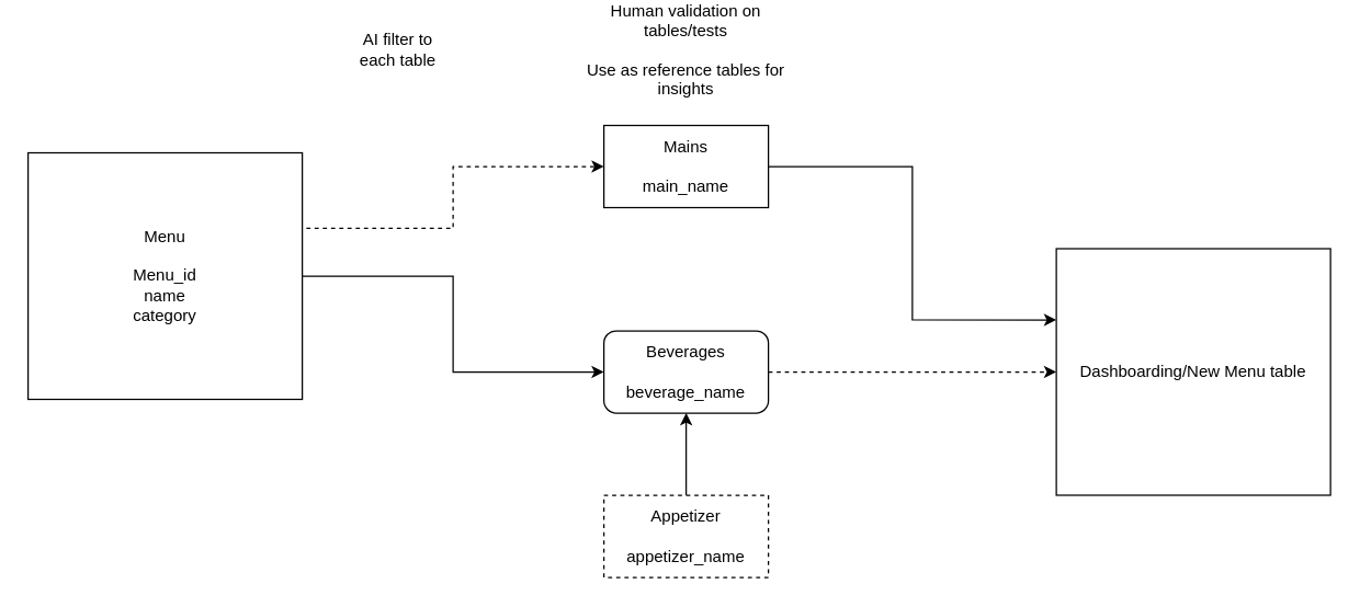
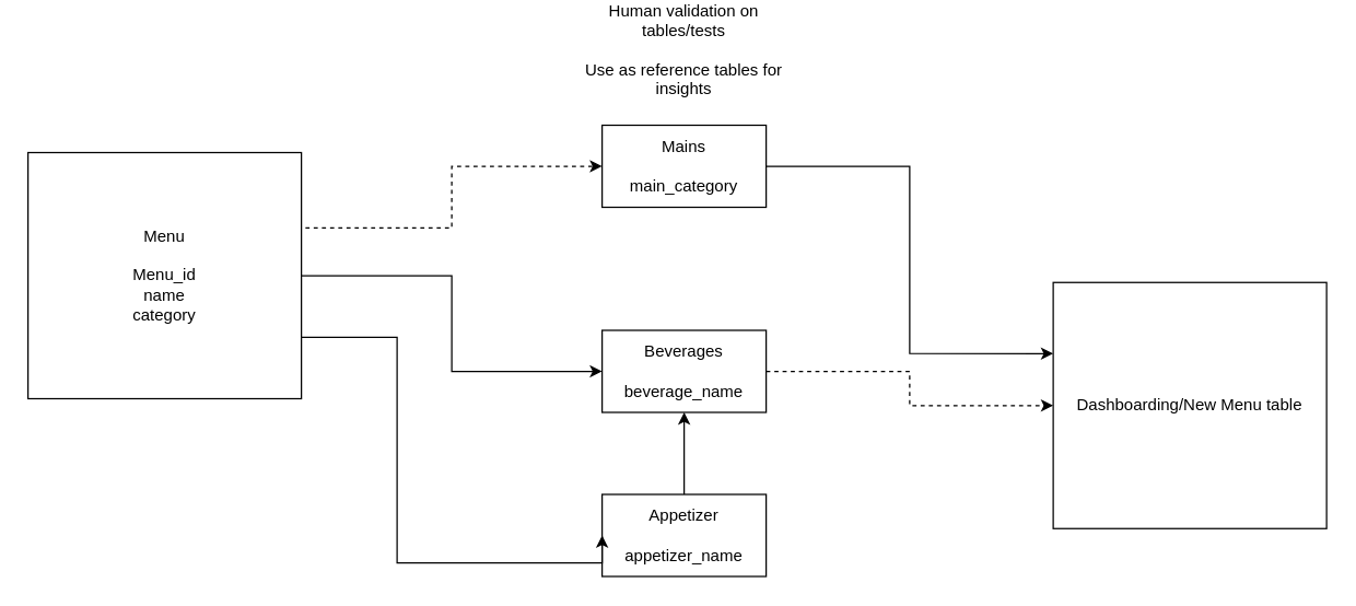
- <mxCell id="10" value="AI filter to each table" style="text;html=1;whiteSpace=wrap;strokeColor=none;fillColor=none;align=center;verticalAlign=middle;rounded=0;" vertex="1" parent="1"><mxGeometry x="260" y="20" width="60" height="30" as="geometry" /></mxCell>
- <mxCell id="2" value="Mains&lt;div&gt;&lt;br&gt;&lt;/div&gt;&lt;div&gt;main_name&lt;/div&gt;" style="rounded=0;whiteSpace=wrap;html=1;" vertex="1" parent="1"><mxGeometry x="440" y="90" width="120" height="60" as="geometry" /></mxCell>
+ <mxCell id="2" value="Mains&lt;div&gt;&lt;br&gt;&lt;/div&gt;&lt;div&gt;main_category&lt;/div&gt;" style="rounded=0;whiteSpace=wrap;html=1;" vertex="1" parent="1"><mxGeometry x="440" y="90" width="120" height="60" as="geometry" /></mxCell>
- <mxCell id="4" value="Beverages&lt;div&gt;&lt;br&gt;&lt;/div&gt;&lt;div&gt;beverage_name&lt;/div&gt;" style="whiteSpace=wrap;html=1;rounded=1;" vertex="1" parent="1"><mxGeometry x="440" y="240" width="120" height="60" as="geometry" /></mxCell>
+ <mxCell id="4" value="Beverages&lt;div&gt;&lt;br&gt;&lt;/div&gt;&lt;div&gt;beverage_name&lt;/div&gt;" style="rounded=0;whiteSpace=wrap;html=1;" vertex="1" parent="1"><mxGeometry x="440" y="240" width="120" height="60" as="geometry" /></mxCell>
- <mxCell id="12" value="Dashboarding/New Menu table" style="rounded=0;whiteSpace=wrap;html=1;" vertex="1" parent="1"><mxGeometry x="770" y="180" width="200" height="180" as="geometry" /></mxCell>
+ <mxCell id="12" value="Dashboarding/New Menu table" style="rounded=0;whiteSpace=wrap;html=1;" vertex="1" parent="1"><mxGeometry x="770" y="205" width="200" height="180" as="geometry" /></mxCell>
+ <mxCell id="8" style="edgeStyle=orthogonalEdgeStyle;rounded=0;orthogonalLoop=1;jettySize=auto;html=1;exitX=1;exitY=0.75;exitDx=0;exitDy=0;entryX=0;entryY=0.5;entryDx=0;entryDy=0;" edge="1" parent="1" source="9" target="5"><mxGeometry relative="1" as="geometry"><Array as="points"><mxPoint x="290" y="245" /><mxPoint x="290" y="410" /></Array></mxGeometry></mxCell>
- <mxCell id="5" value="Appetizer&lt;div&gt;&lt;br&gt;&lt;/div&gt;&lt;div&gt;appetizer_name&lt;/div&gt;" style="rounded=0;whiteSpace=wrap;html=1;dashed=1;" vertex="1" parent="1"><mxGeometry x="440" y="360" width="120" height="60" as="geometry" /></mxCell>
+ <mxCell id="5" value="Appetizer&lt;div&gt;&lt;br&gt;&lt;/div&gt;&lt;div&gt;appetizer_name&lt;/div&gt;" style="rounded=0;whiteSpace=wrap;html=1;" vertex="1" parent="1"><mxGeometry x="440" y="360" width="120" height="60" as="geometry" /></mxCell>
